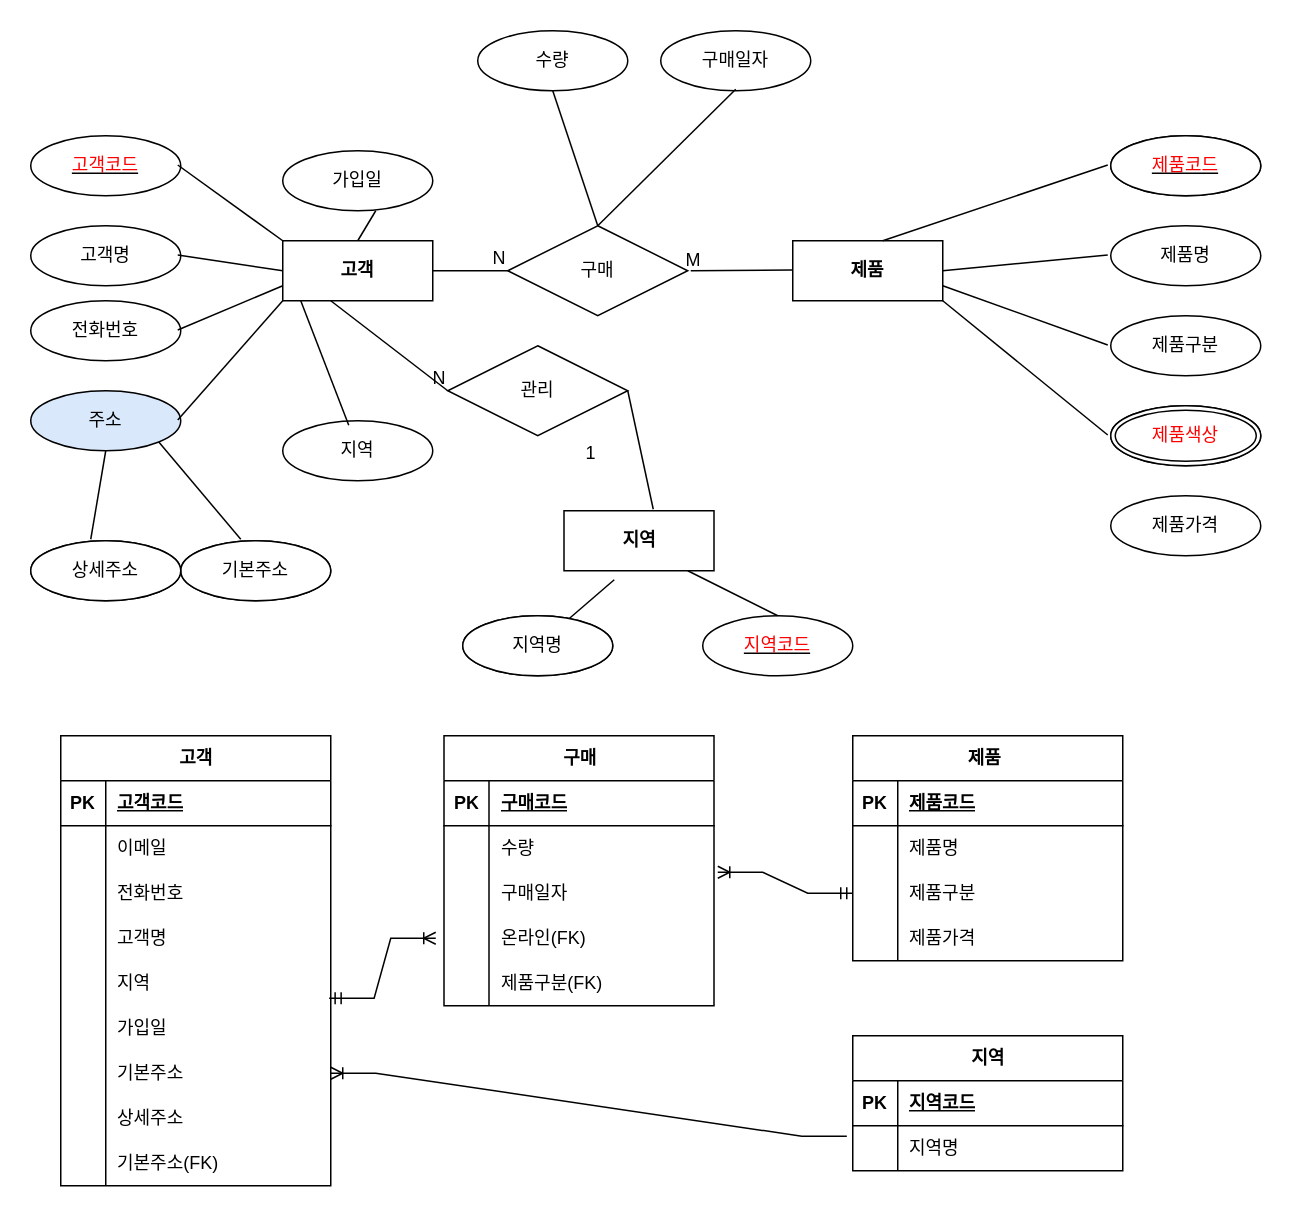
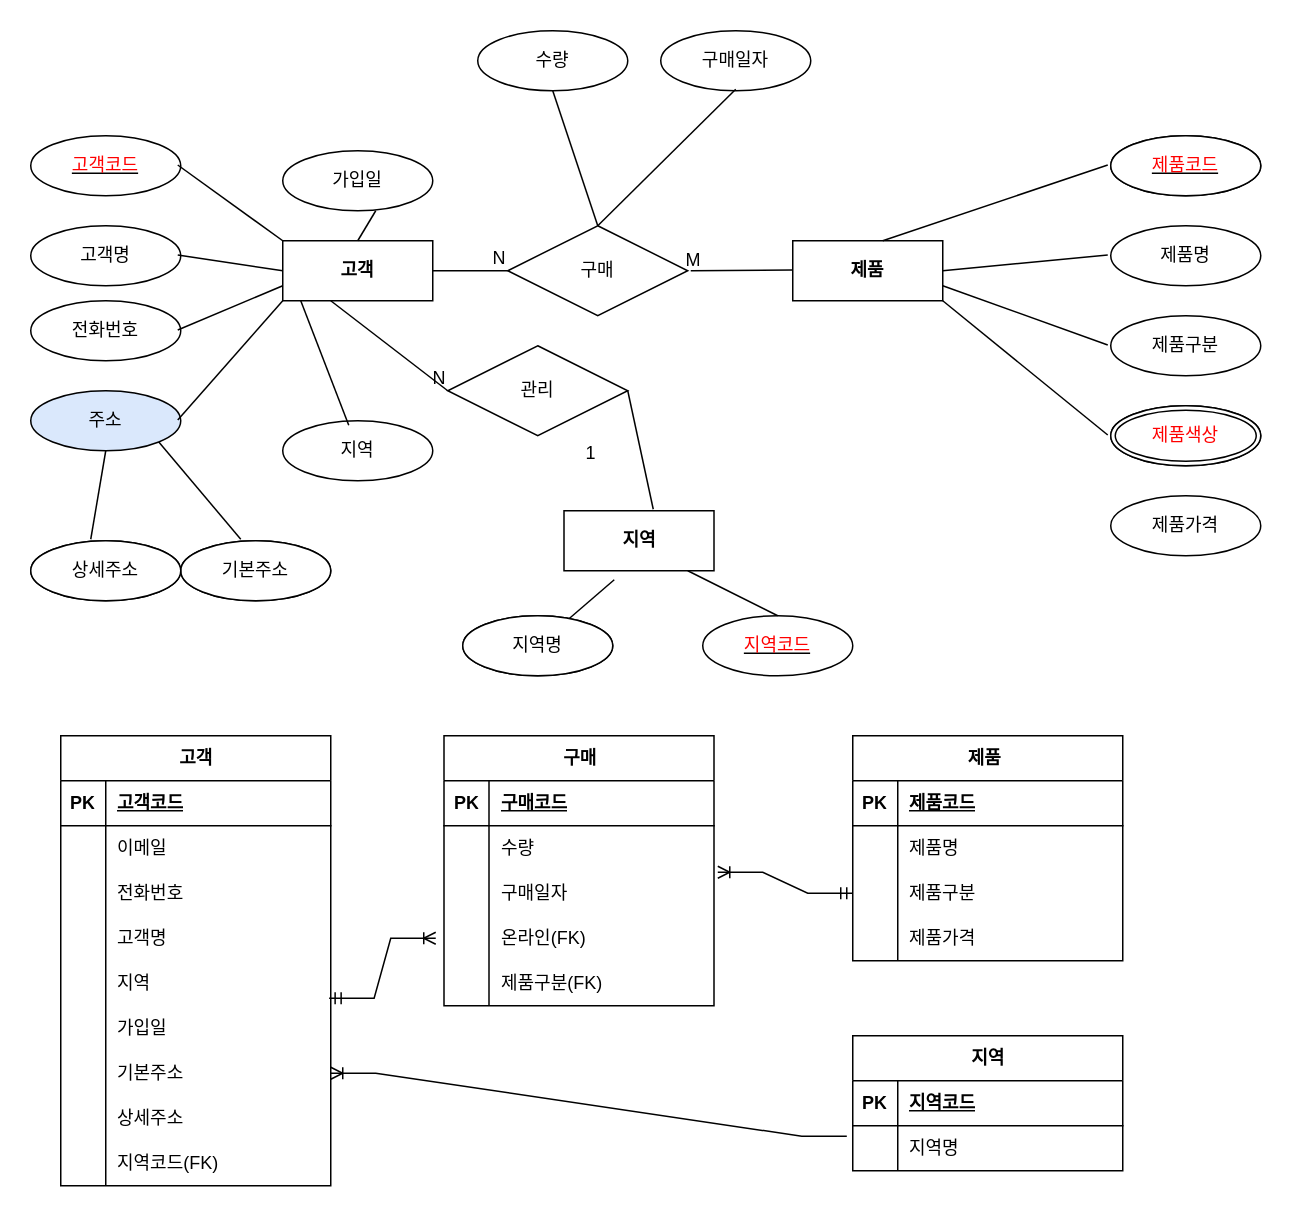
- <mxCell id="80" value="기본주소(FK)" style="shape=partialRectangle;connectable=0;fillColor=none;top=0;left=0;bottom=0;right=0;align=left;spacingLeft=6;overflow=hidden;whiteSpace=wrap;html=1;" vertex="1" parent="78"><mxGeometry x="30" width="150" height="30" as="geometry"><mxRectangle width="150" height="30" as="alternateBounds" /></mxGeometry></mxCell>
+ <mxCell id="80" value="지역코드(FK)" style="shape=partialRectangle;connectable=0;fillColor=none;top=0;left=0;bottom=0;right=0;align=left;spacingLeft=6;overflow=hidden;whiteSpace=wrap;html=1;" vertex="1" parent="78"><mxGeometry x="30" width="150" height="30" as="geometry"><mxRectangle width="150" height="30" as="alternateBounds" /></mxGeometry></mxCell>
